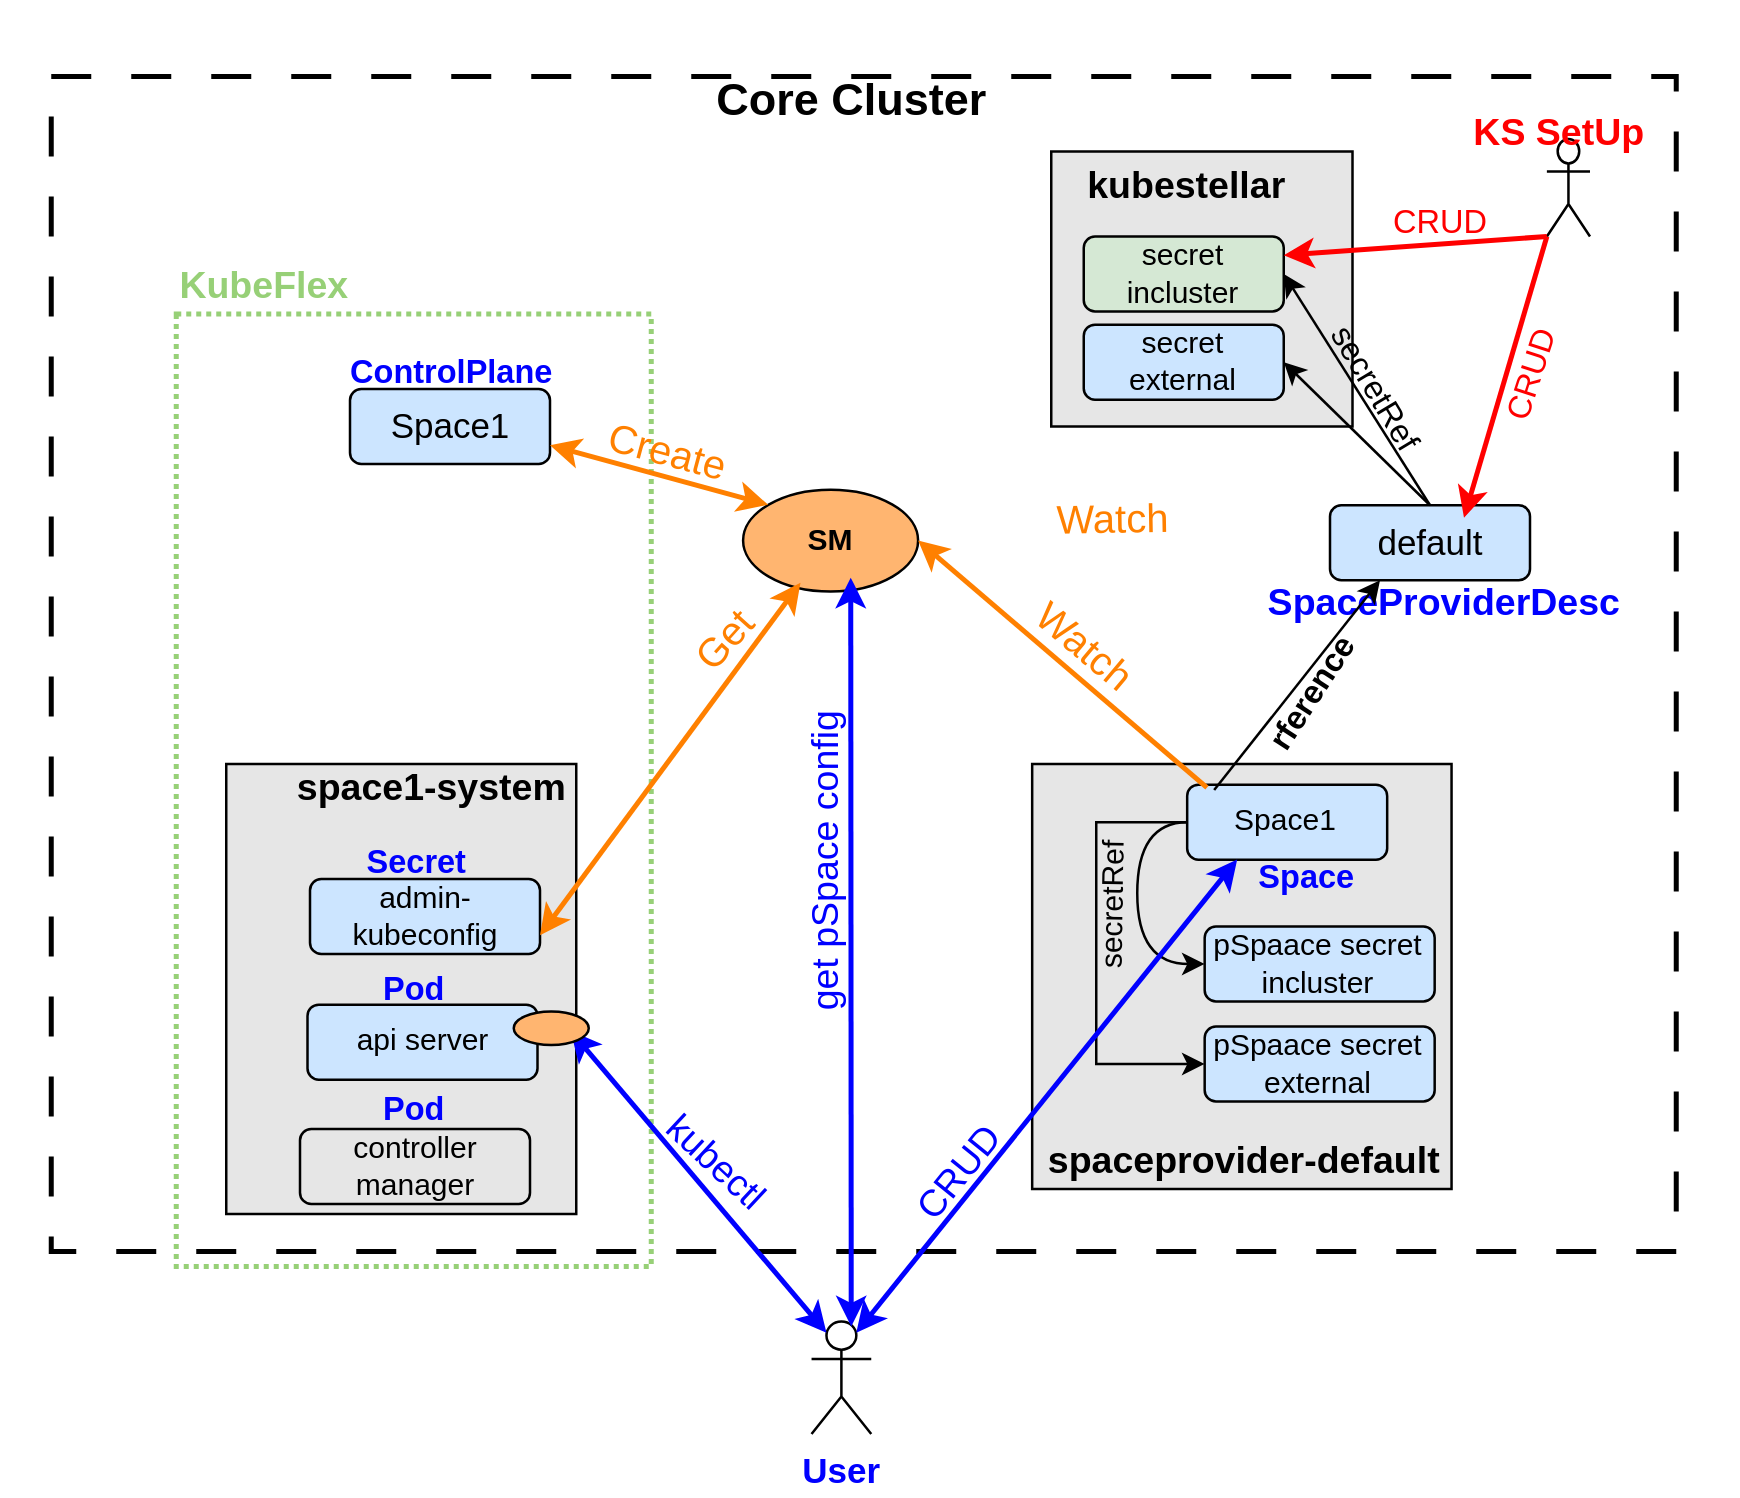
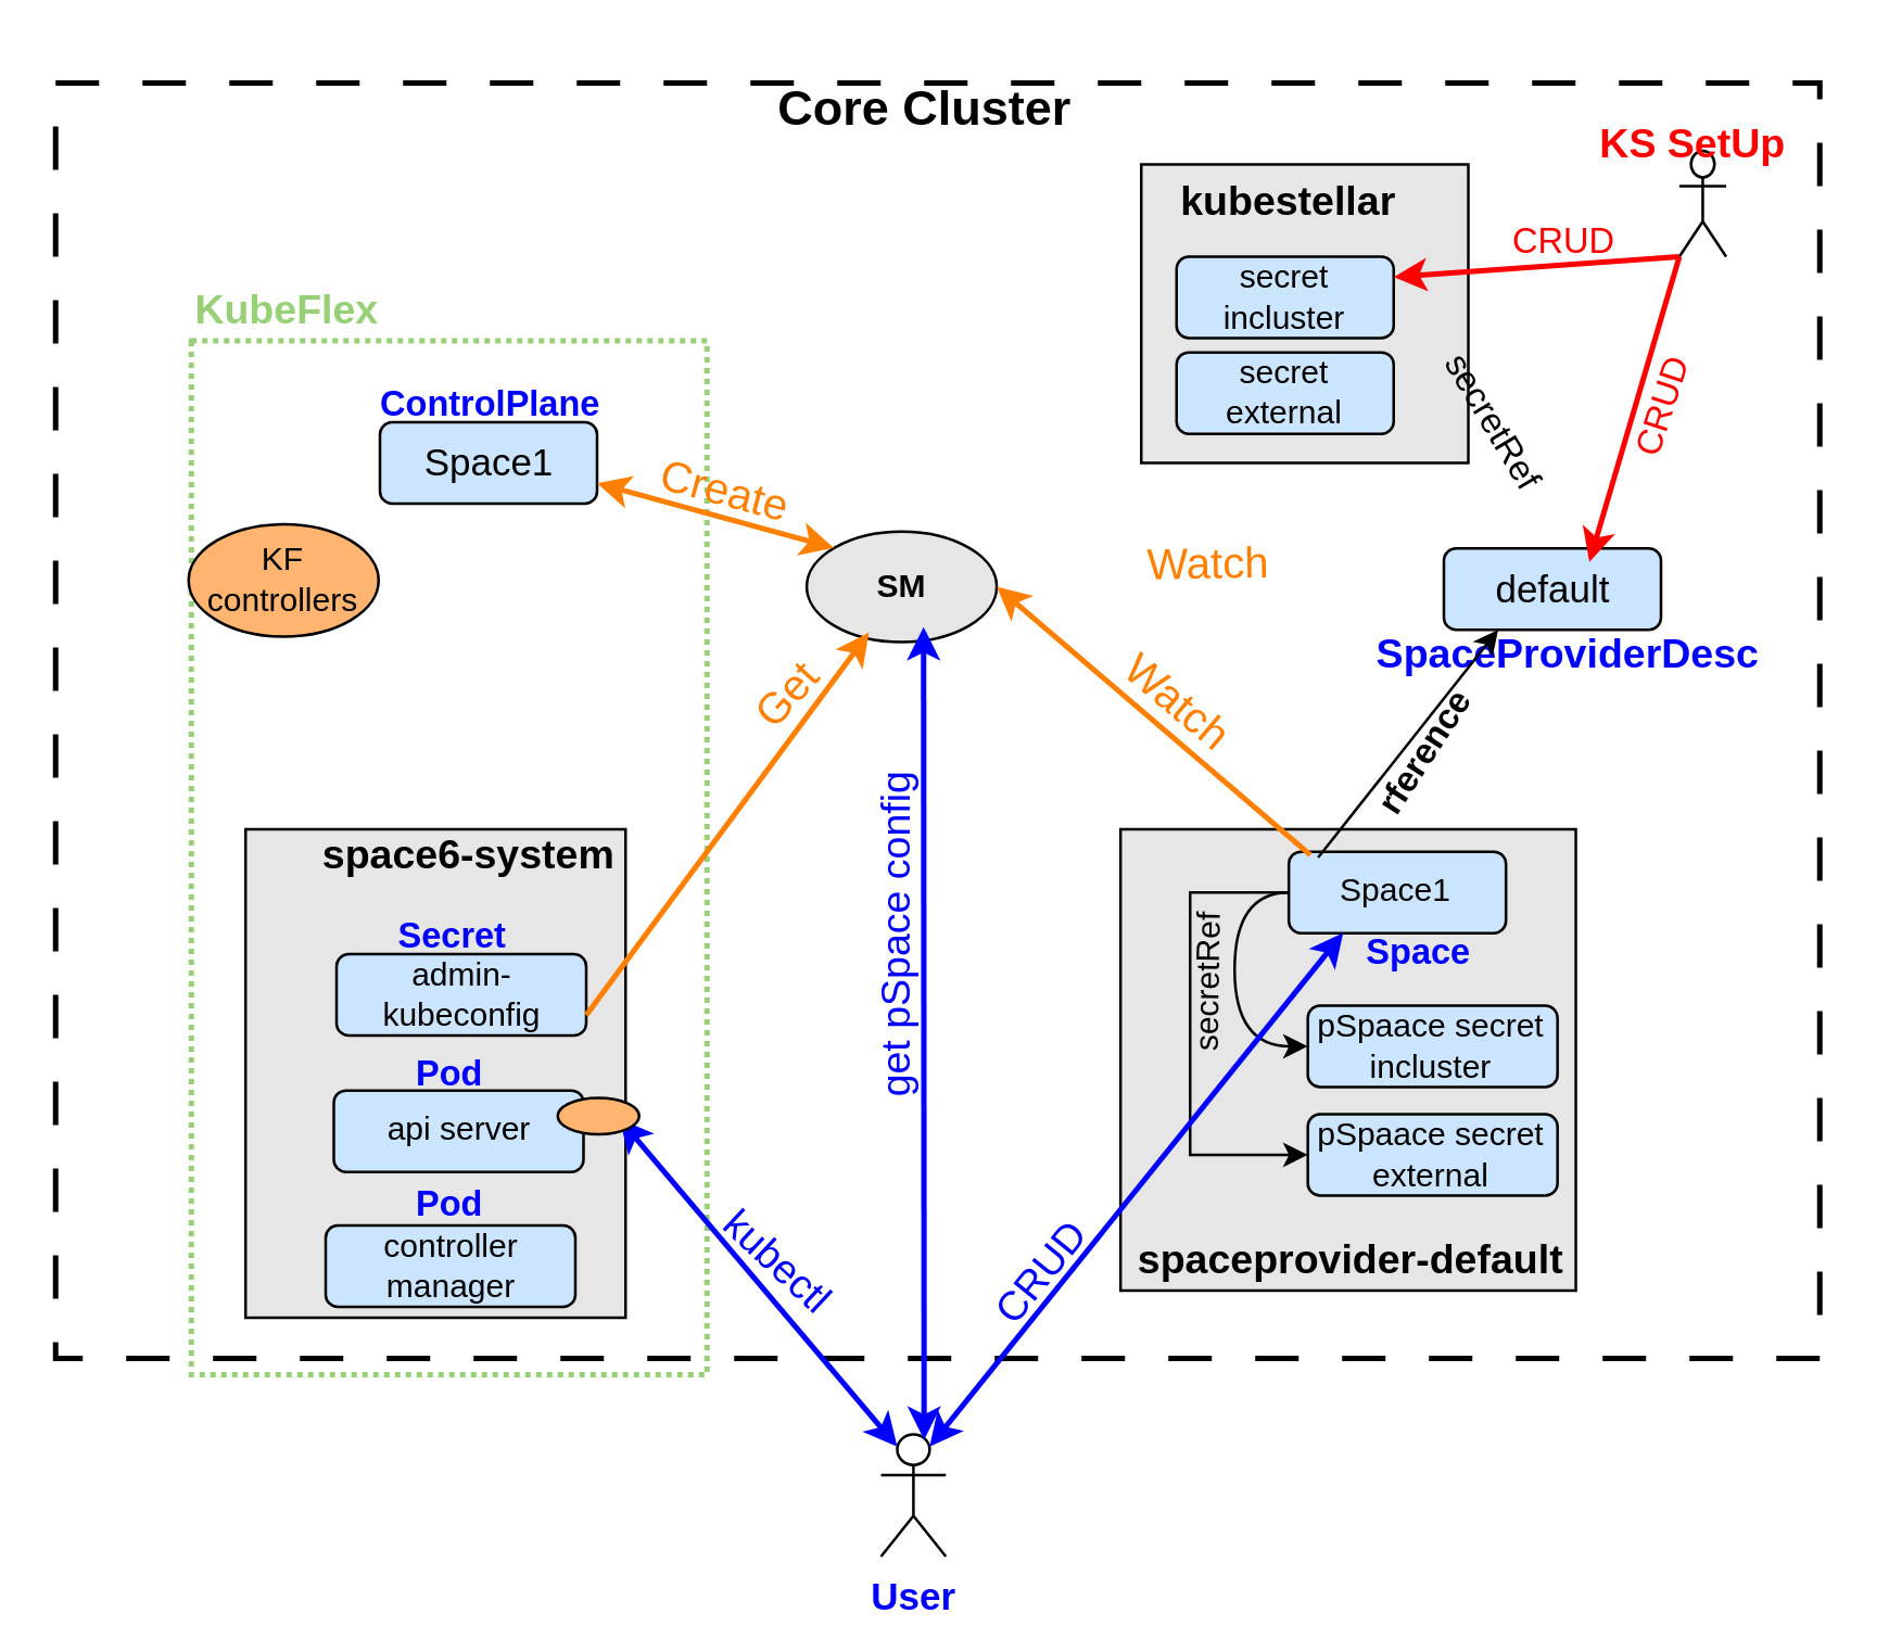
- <mxCell id="8" value="secret&lt;br&gt;incluster" style="rounded=1;whiteSpace=wrap;html=1;fillColor=#d5e8d4;" parent="1" vertex="1"><mxGeometry x="433" y="94" width="80" height="30" as="geometry" /></mxCell>
+ <mxCell id="8" value="secret&lt;br&gt;incluster" style="rounded=1;whiteSpace=wrap;html=1;fillColor=#CCE5FF;" parent="1" vertex="1"><mxGeometry x="433" y="94" width="80" height="30" as="geometry" /></mxCell>
- <mxCell id="9" style="edgeStyle=none;rounded=0;orthogonalLoop=1;jettySize=auto;html=1;exitX=1;exitY=0.5;exitDx=0;exitDy=0;startArrow=classic;startFill=1;entryX=0.5;entryY=0;entryDx=0;entryDy=0;endArrow=none;endFill=0;" parent="1" source="8" target="7" edge="1"><mxGeometry relative="1" as="geometry"><mxPoint x="943" y="26" as="sourcePoint" /><mxPoint x="583" y="94" as="targetPoint" /></mxGeometry></mxCell>
- <mxCell id="11" style="edgeStyle=none;rounded=0;orthogonalLoop=1;jettySize=auto;html=1;exitX=1;exitY=0.5;exitDx=0;exitDy=0;startArrow=classic;startFill=1;entryX=0.5;entryY=0;entryDx=0;entryDy=0;endArrow=none;endFill=0;" parent="1" source="10" target="7" edge="1"><mxGeometry relative="1" as="geometry"><mxPoint x="523" y="119" as="sourcePoint" /><mxPoint x="588" y="103" as="targetPoint" /></mxGeometry></mxCell>
+ <mxCell id="32" value="KF controllers" style="ellipse;whiteSpace=wrap;html=1;fillColor=#FFB570;" parent="1" vertex="1"><mxGeometry x="69" y="192.62" width="70" height="41.38" as="geometry" /></mxCell>
- <mxCell id="26" value="&lt;b&gt;SM&lt;/b&gt;" style="ellipse;whiteSpace=wrap;html=1;fillColor=#FFB570;" parent="1" vertex="1"><mxGeometry x="296.74" y="195.25" width="70" height="40.75" as="geometry" /></mxCell>
+ <mxCell id="26" value="&lt;b&gt;SM&lt;/b&gt;" style="ellipse;whiteSpace=wrap;html=1;fillColor=#e6e6e6;" parent="1" vertex="1"><mxGeometry x="296.74" y="195.25" width="70" height="40.75" as="geometry" /></mxCell>
- <mxCell id="30" value="&lt;font style=&quot;font-size: 15px;&quot;&gt;space1-system&lt;/font&gt;" style="text;strokeColor=none;fillColor=none;html=1;fontSize=15;fontStyle=1;verticalAlign=middle;align=center;" parent="1" vertex="1"><mxGeometry x="122" y="294.25" width="100" height="40" as="geometry" /></mxCell>
+ <mxCell id="30" value="&lt;font style=&quot;font-size: 15px;&quot;&gt;space6-system&lt;/font&gt;" style="text;strokeColor=none;fillColor=none;html=1;fontSize=15;fontStyle=1;verticalAlign=middle;align=center;" parent="1" vertex="1"><mxGeometry x="122" y="294.25" width="100" height="40" as="geometry" /></mxCell>
- <mxCell id="38" style="edgeStyle=none;rounded=0;orthogonalLoop=1;jettySize=auto;html=1;exitX=0.328;exitY=0.913;exitDx=0;exitDy=0;startArrow=classic;startFill=1;entryX=1;entryY=0.75;entryDx=0;entryDy=0;fillColor=#e1d5e7;strokeColor=#FF8000;strokeWidth=2;exitPerimeter=0;" parent="1" source="26" target="36" edge="1"><mxGeometry relative="1" as="geometry"><mxPoint x="215" y="212" as="sourcePoint" /><mxPoint x="472" y="356" as="targetPoint" /></mxGeometry></mxCell>
+ <mxCell id="38" style="edgeStyle=none;rounded=0;orthogonalLoop=1;jettySize=auto;html=1;exitX=0.328;exitY=0.913;exitDx=0;exitDy=0;startArrow=classic;startFill=1;entryX=1;entryY=0.75;entryDx=0;entryDy=0;fillColor=#e1d5e7;strokeColor=#FF8000;strokeWidth=2;exitPerimeter=0;endArrow=none;" parent="1" source="26" target="36" edge="1"><mxGeometry relative="1" as="geometry"><mxPoint x="215" y="212" as="sourcePoint" /><mxPoint x="472" y="356" as="targetPoint" /></mxGeometry></mxCell>
- <mxCell id="51" value="controller manager" style="rounded=1;whiteSpace=wrap;html=1;fillColor=#e6e6e6;" parent="1" vertex="1"><mxGeometry x="119.5" y="451" width="92" height="30" as="geometry" /></mxCell>
+ <mxCell id="51" value="controller manager" style="rounded=1;whiteSpace=wrap;html=1;fillColor=#CCE5FF;" parent="1" vertex="1"><mxGeometry x="119.5" y="451" width="92" height="30" as="geometry" /></mxCell>
